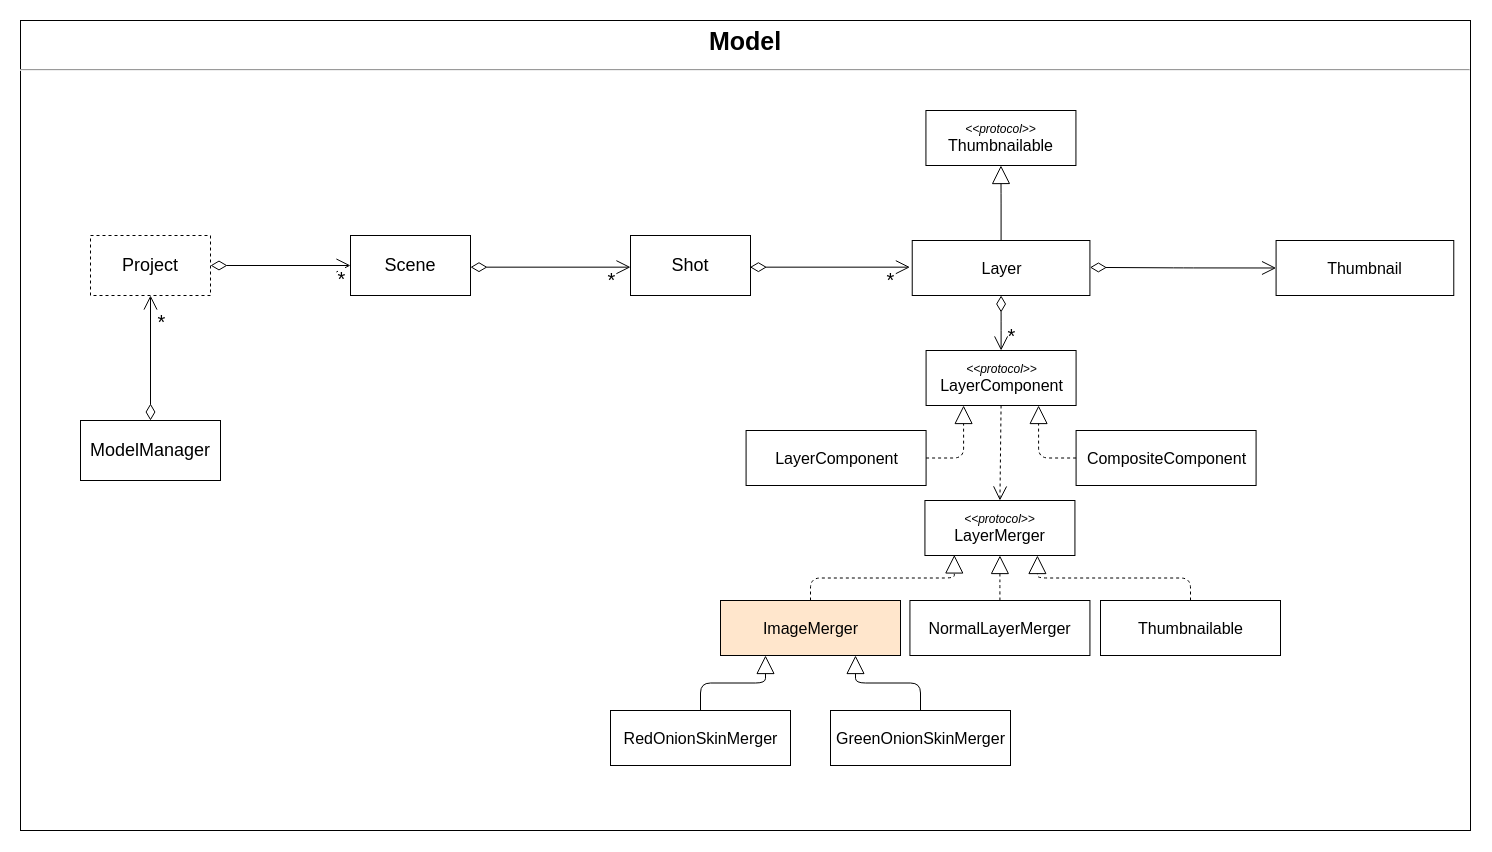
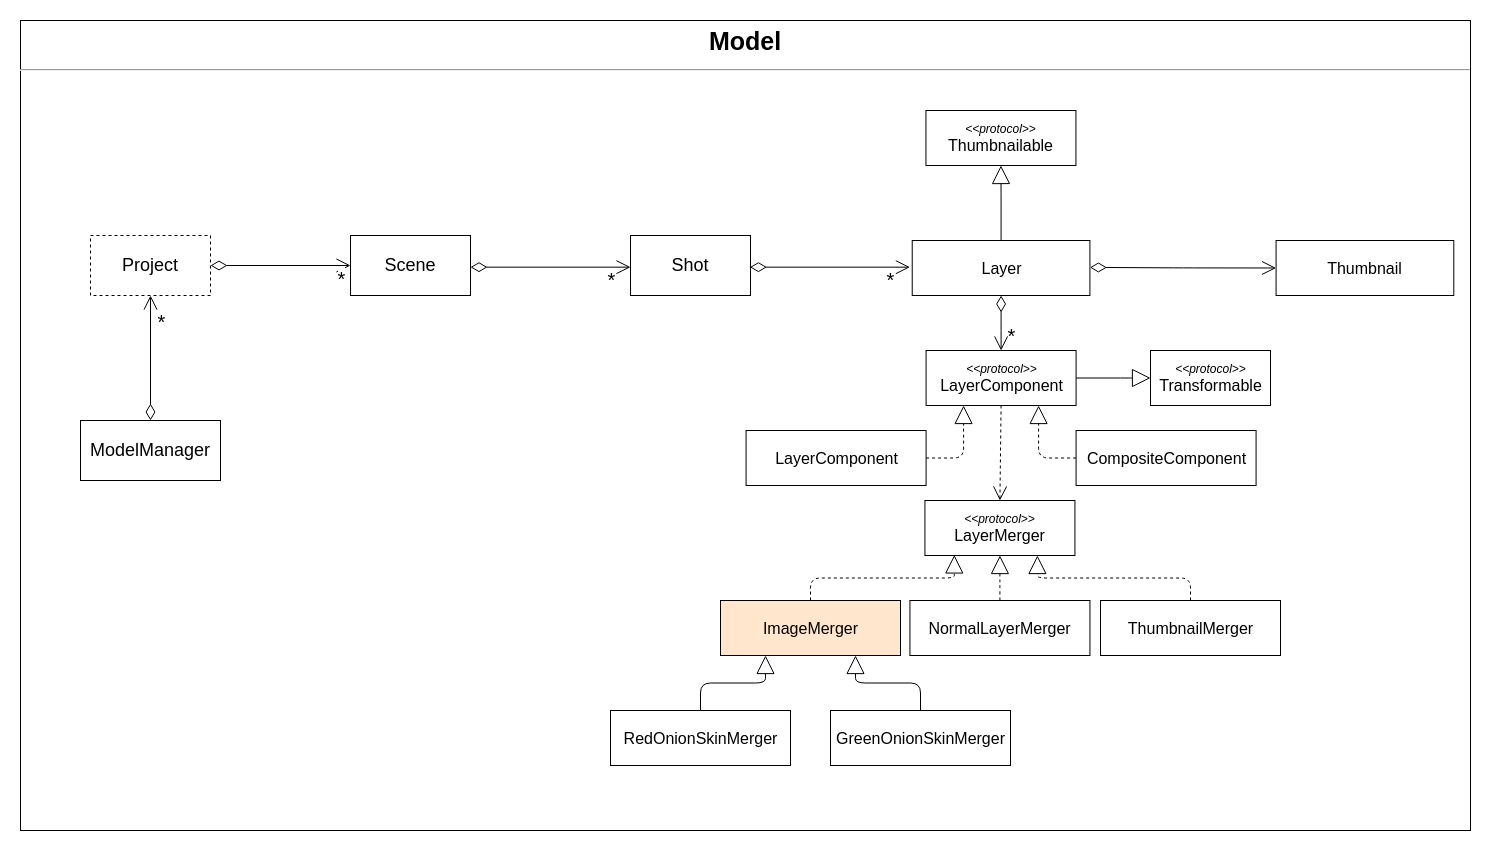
+ <mxCell id="13" value="" style="endArrow=block;endSize=16;endFill=0;html=1;fontSize=15;exitX=1;exitY=0.5;exitDx=0;exitDy=0;entryX=0;entryY=0.5;entryDx=0;entryDy=0;edgeStyle=orthogonalEdgeStyle;" parent="1" source="10" target="9" edge="1"><mxGeometry width="160" relative="1" as="geometry"><mxPoint x="1275" y="455" as="sourcePoint" /><mxPoint x="1050.909" y="700" as="targetPoint" /><Array as="points"><mxPoint x="1130" y="378" /><mxPoint x="1130" y="378" /></Array></mxGeometry></mxCell>
+ <mxCell id="9" value="&lt;font&gt;&lt;font style=&quot;font-size: 12px&quot;&gt;&lt;i&gt;&amp;lt;&amp;lt;protocol&amp;gt;&amp;gt;&lt;/i&gt;&lt;/font&gt;&lt;br&gt;&lt;span style=&quot;font-size: 16px&quot;&gt;Transformable&lt;/span&gt;&lt;br&gt;&lt;/font&gt;" style="html=1;" parent="1" vertex="1"><mxGeometry x="1150" y="350" width="120" height="55" as="geometry" /></mxCell>
- <mxCell id="32" value="&lt;font style=&quot;font-size: 16px&quot;&gt;Thumbnailable&lt;/font&gt;" style="html=1;" parent="1" vertex="1"><mxGeometry x="1100" y="600" width="180" height="55" as="geometry" /></mxCell>
+ <mxCell id="32" value="&lt;font style=&quot;font-size: 16px&quot;&gt;ThumbnailMerger&lt;/font&gt;" style="html=1;" parent="1" vertex="1"><mxGeometry x="1100" y="600" width="180" height="55" as="geometry" /></mxCell>
